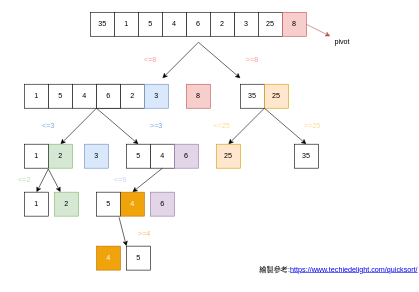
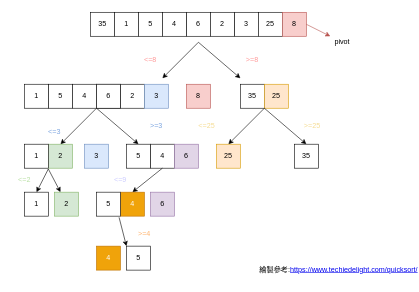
- <mxCell id="47" value="&amp;lt;=3" style="text;html=1;strokeColor=none;fillColor=none;align=center;verticalAlign=middle;whiteSpace=wrap;rounded=0;fontColor=#7EA6E0;" vertex="1" parent="1"><mxGeometry x="60" y="200" width="40" height="20" as="geometry" /></mxCell>
+ <mxCell id="47" value="&amp;lt;=3" style="text;html=1;strokeColor=none;fillColor=none;align=center;verticalAlign=middle;whiteSpace=wrap;rounded=0;fontColor=#7EA6E0;" vertex="1" parent="1"><mxGeometry x="70" y="210" width="40" height="20" as="geometry" /></mxCell>
- <mxCell id="46" value="&amp;lt;=25" style="text;html=1;strokeColor=none;fillColor=none;align=center;verticalAlign=middle;whiteSpace=wrap;rounded=0;fontColor=#F5DC93;" vertex="1" parent="1"><mxGeometry x="349" y="200" width="40" height="20" as="geometry" /></mxCell>
+ <mxCell id="46" value="&amp;lt;=25" style="text;html=1;strokeColor=none;fillColor=none;align=center;verticalAlign=middle;whiteSpace=wrap;rounded=0;fontColor=#F5DC93;" vertex="1" parent="1"><mxGeometry x="324" y="200" width="40" height="20" as="geometry" /></mxCell>
